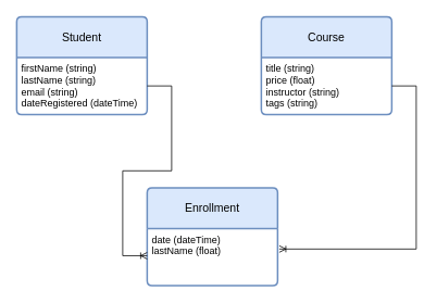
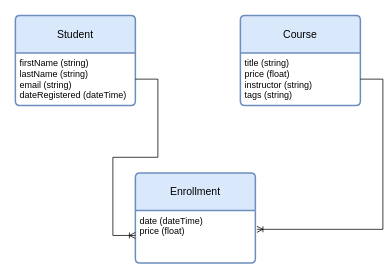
- <mxCell id="7" value="date (dateTime)&lt;br&gt;lastName (float)" style="align=left;strokeColor=none;fillColor=none;spacingLeft=4;fontSize=12;verticalAlign=top;resizable=0;rotatable=0;part=1;html=1;" vertex="1" parent="6"><mxGeometry y="50" width="160" height="70" as="geometry" /></mxCell>
+ <mxCell id="7" value="date (dateTime)&lt;br&gt;price (float)" style="align=left;strokeColor=none;fillColor=none;spacingLeft=4;fontSize=12;verticalAlign=top;resizable=0;rotatable=0;part=1;html=1;" vertex="1" parent="6"><mxGeometry y="50" width="160" height="70" as="geometry" /></mxCell>
